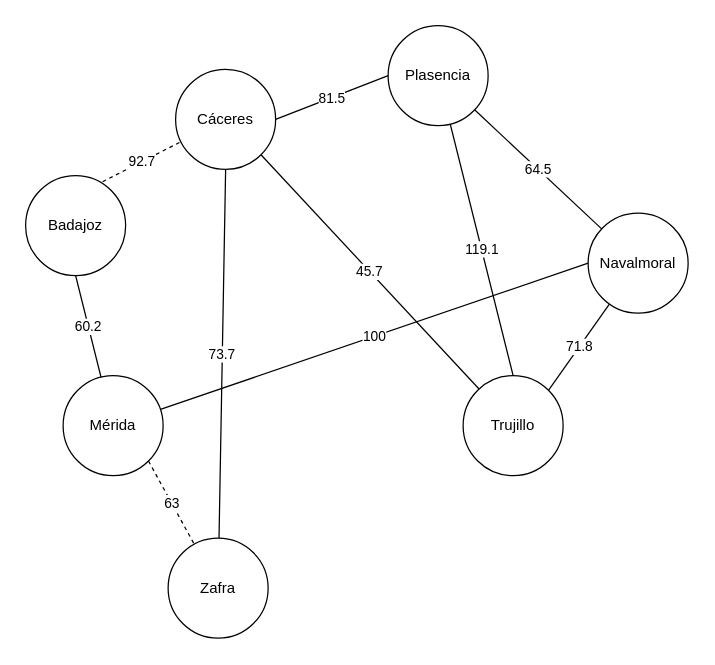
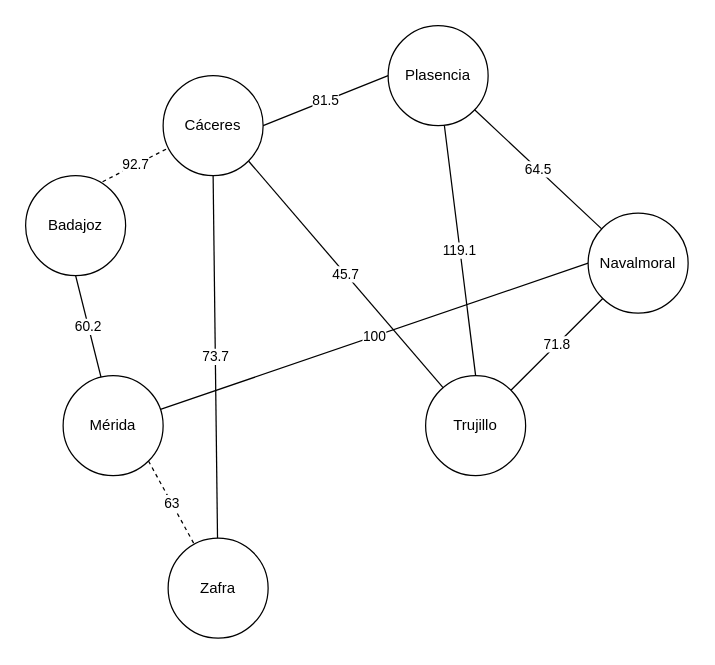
- <mxCell id="4" value="Cáceres" style="ellipse;whiteSpace=wrap;html=1;aspect=fixed;" vertex="1" parent="1"><mxGeometry x="140" y="55" width="80" height="80" as="geometry" /></mxCell>
+ <mxCell id="4" value="Cáceres" style="ellipse;whiteSpace=wrap;html=1;aspect=fixed;" vertex="1" parent="1"><mxGeometry x="130" y="60" width="80" height="80" as="geometry" /></mxCell>
- <mxCell id="16" value="Trujillo" style="ellipse;whiteSpace=wrap;html=1;aspect=fixed;" vertex="1" parent="1"><mxGeometry x="370" y="300" width="80" height="80" as="geometry" /></mxCell>
+ <mxCell id="16" value="Trujillo" style="ellipse;whiteSpace=wrap;html=1;aspect=fixed;" vertex="1" parent="1"><mxGeometry x="340" y="300" width="80" height="80" as="geometry" /></mxCell>
